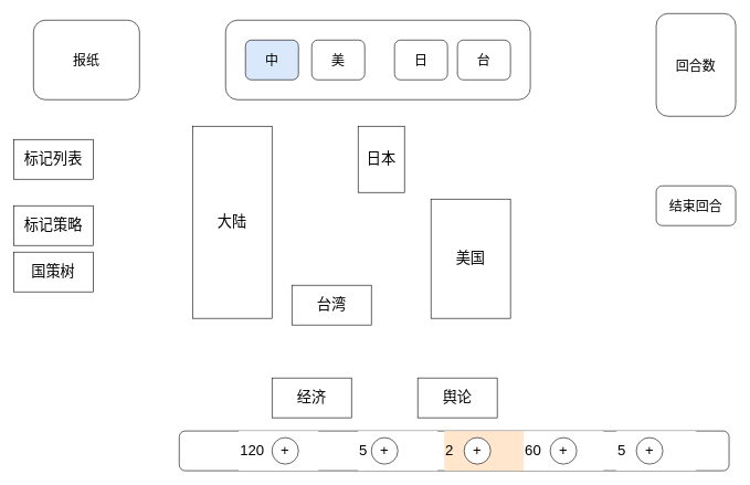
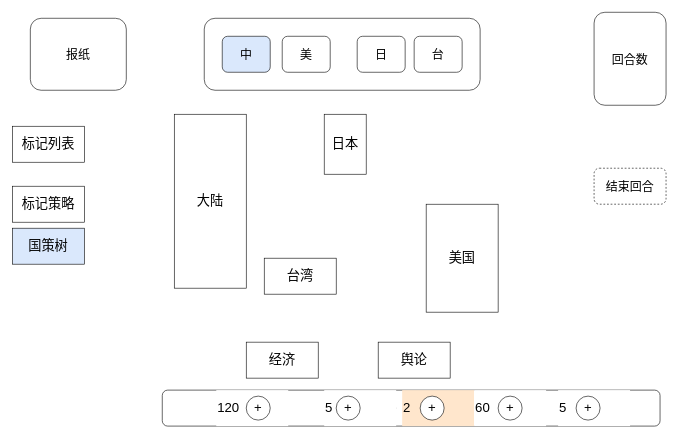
- <mxCell id="7" value="结束回合" style="rounded=1;whiteSpace=wrap;html=1;hachureGap=4;fontFamily=Architects Daughter;fontSource=https%3A%2F%2Ffonts.googleapis.com%2Fcss%3Ffamily%3DArchitects%2BDaughter;fontSize=20;" parent="1" vertex="1"><mxGeometry x="990" y="280" width="120" height="60" as="geometry" /></mxCell>
+ <mxCell id="7" value="结束回合" style="rounded=1;whiteSpace=wrap;html=1;hachureGap=4;fontFamily=Architects Daughter;fontSource=https%3A%2F%2Ffonts.googleapis.com%2Fcss%3Ffamily%3DArchitects%2BDaughter;fontSize=20;dashed=1;" parent="1" vertex="1"><mxGeometry x="990" y="280" width="120" height="60" as="geometry" /></mxCell>
- <mxCell id="27" value="美国" style="rounded=0;whiteSpace=wrap;html=1;fontSize=22;" vertex="1" parent="1"><mxGeometry x="650" y="300" width="120" height="180" as="geometry" /></mxCell>
+ <mxCell id="27" value="美国" style="rounded=0;whiteSpace=wrap;html=1;fontSize=22;" vertex="1" parent="1"><mxGeometry x="710" y="340" width="120" height="180" as="geometry" /></mxCell>
- <mxCell id="30" value="国策树" style="rounded=0;whiteSpace=wrap;html=1;fontSize=22;" vertex="1" parent="1"><mxGeometry x="20" y="380" width="120" height="60" as="geometry" /></mxCell>
+ <mxCell id="30" value="国策树" style="rounded=0;whiteSpace=wrap;html=1;fontSize=22;fillColor=#dae8fc;" vertex="1" parent="1"><mxGeometry x="20" y="380" width="120" height="60" as="geometry" /></mxCell>
